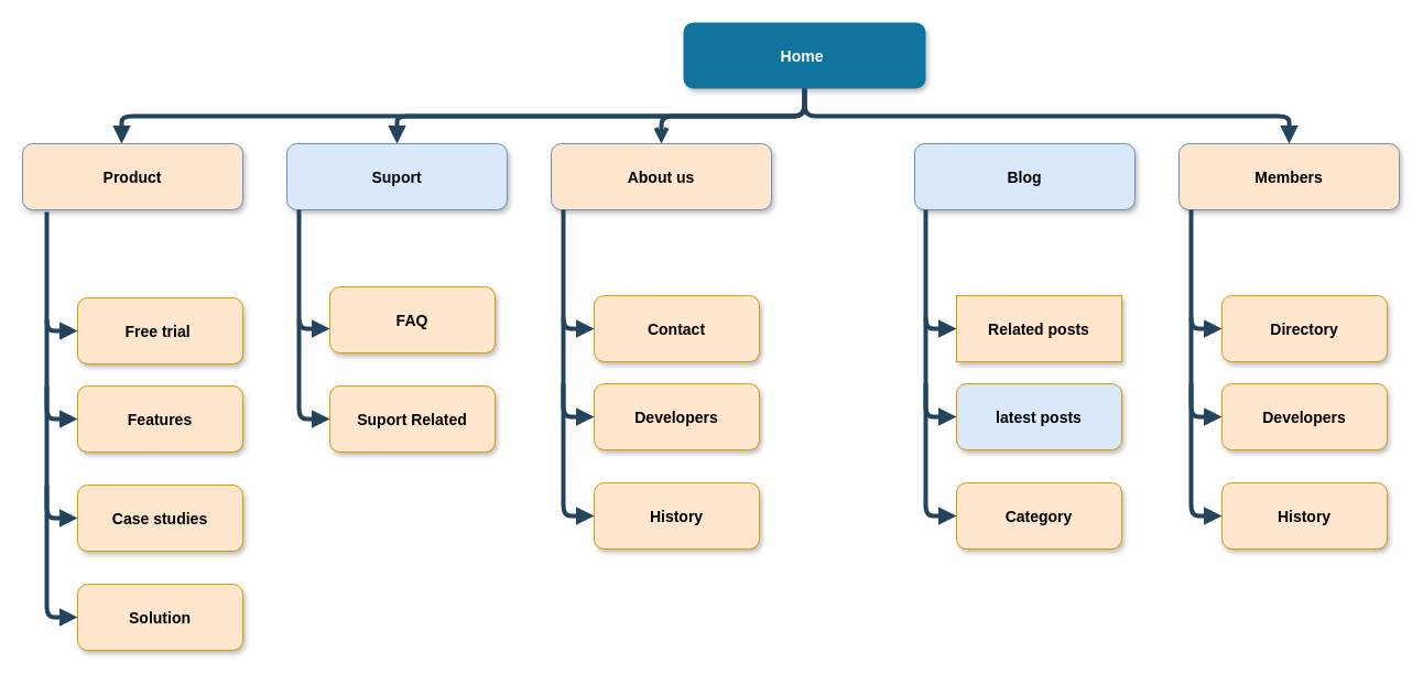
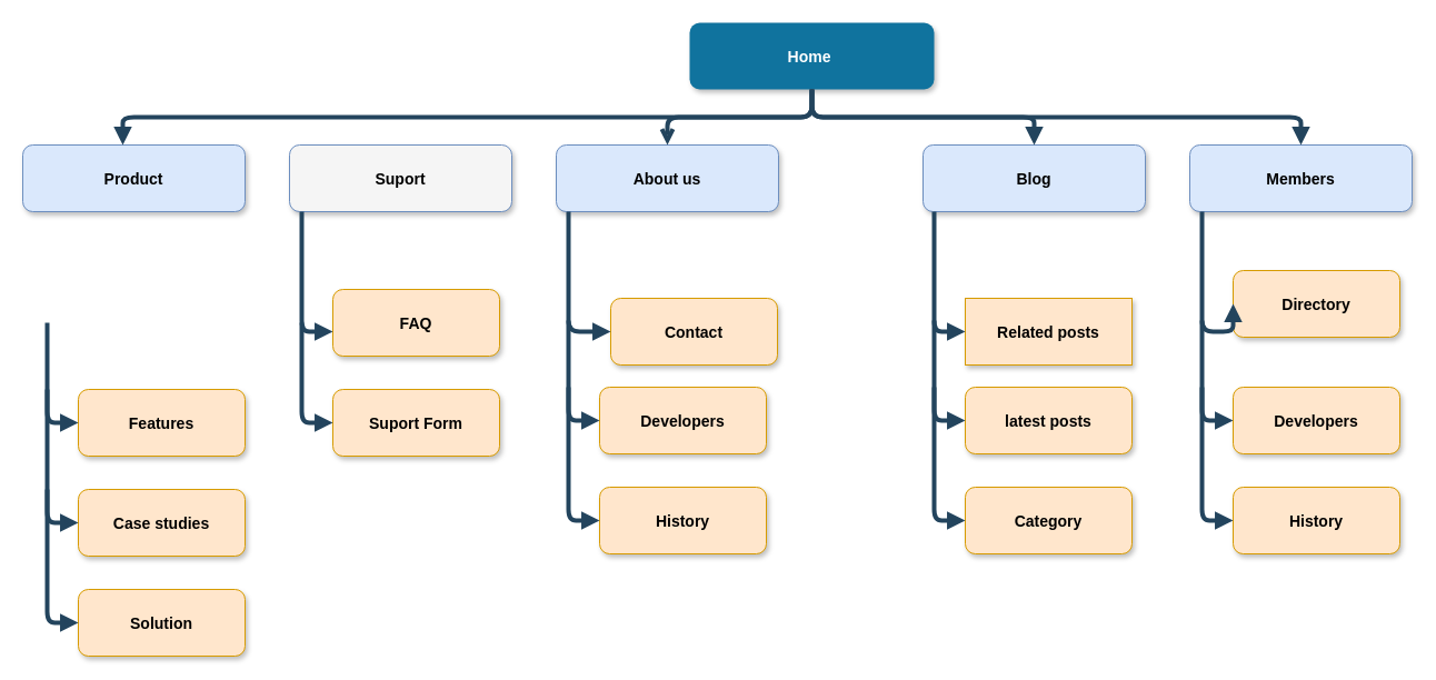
- <mxCell id="11" value="" style="edgeStyle=elbowEdgeStyle;elbow=vertical;strokeWidth=4;endArrow=block;endFill=1;fontStyle=1;strokeColor=#23445D;" parent="1" source="2" target="3" edge="1"><mxGeometry x="50" y="60" width="100" height="100" as="geometry"><mxPoint x="-20" y="-60" as="sourcePoint" /><mxPoint x="80" y="-160" as="targetPoint" /></mxGeometry></mxCell>
+ <mxCell id="12" value="" style="edgeStyle=elbowEdgeStyle;elbow=vertical;strokeWidth=4;endArrow=block;endFill=1;fontStyle=1;strokeColor=#23445D;" parent="1" source="2" target="5" edge="1"><mxGeometry x="50" y="60" width="100" height="100" as="geometry"><mxPoint x="-20" y="-60" as="sourcePoint" /><mxPoint x="80" y="-160" as="targetPoint" /></mxGeometry></mxCell>
- <mxCell id="14" value="Product" style="rounded=1;fillColor=#ffe6cc;strokeColor=#6c8ebf;shadow=1;fontStyle=1;fontSize=14;" parent="1" vertex="1"><mxGeometry x="20" y="130" width="200" height="60" as="geometry" /></mxCell>
+ <mxCell id="14" value="Product" style="rounded=1;fillColor=#dae8fc;strokeColor=#6c8ebf;shadow=1;fontStyle=1;fontSize=14;" parent="1" vertex="1"><mxGeometry x="20" y="130" width="200" height="60" as="geometry" /></mxCell>
- <mxCell id="3" value="Suport" style="rounded=1;fillColor=#dae8fc;strokeColor=#6c8ebf;shadow=1;fontStyle=1;fontSize=14;" parent="1" vertex="1"><mxGeometry x="260" y="130" width="200" height="60" as="geometry" /></mxCell>
+ <mxCell id="3" value="Suport" style="rounded=1;fillColor=#f5f5f5;strokeColor=#6c8ebf;shadow=1;fontStyle=1;fontSize=14;" parent="1" vertex="1"><mxGeometry x="260" y="130" width="200" height="60" as="geometry" /></mxCell>
- <mxCell id="4" value="About us" style="rounded=1;fillColor=#ffe6cc;strokeColor=#6c8ebf;shadow=1;fontStyle=1;fontSize=14;" parent="1" vertex="1"><mxGeometry x="500" y="130" width="200" height="60" as="geometry" /></mxCell>
+ <mxCell id="4" value="About us" style="rounded=1;fillColor=#dae8fc;strokeColor=#6c8ebf;shadow=1;fontStyle=1;fontSize=14;" parent="1" vertex="1"><mxGeometry x="500" y="130" width="200" height="60" as="geometry" /></mxCell>
- <mxCell id="16" value="Members" style="rounded=1;fillColor=#ffe6cc;strokeColor=#6c8ebf;shadow=1;fontStyle=1;fontSize=14;" parent="1" vertex="1"><mxGeometry x="1070" y="130" width="200" height="60" as="geometry" /></mxCell>
+ <mxCell id="16" value="Members" style="rounded=1;fillColor=#dae8fc;strokeColor=#6c8ebf;shadow=1;fontStyle=1;fontSize=14;" parent="1" vertex="1"><mxGeometry x="1070" y="130" width="200" height="60" as="geometry" /></mxCell>
- <mxCell id="13" value="" style="edgeStyle=elbowEdgeStyle;elbow=vertical;strokeWidth=4;endArrow=block;endFill=1;fontStyle=1;strokeColor=#23445D;exitX=0.11;exitY=1.033;exitDx=0;exitDy=0;exitPerimeter=0;entryX=0;entryY=0.5;entryDx=0;entryDy=0;" parent="1" source="14" target="6" edge="1"><mxGeometry x="50" y="60" width="100" height="100" as="geometry"><mxPoint x="440" y="270" as="sourcePoint" /><mxPoint x="80" y="-160" as="targetPoint" /><Array as="points"><mxPoint x="20" y="300" /></Array></mxGeometry></mxCell>
- <mxCell id="25" value="Contact" style="rounded=1;fillColor=#ffe6cc;strokeColor=#d79b00;shadow=1;fontStyle=1;fontSize=14;" parent="1" vertex="1"><mxGeometry x="539" y="268" width="150" height="60" as="geometry" /></mxCell>
+ <mxCell id="25" value="Contact" style="rounded=1;fillColor=#ffe6cc;strokeColor=#d79b00;shadow=1;fontStyle=1;fontSize=14;" parent="1" vertex="1"><mxGeometry x="549" y="268" width="150" height="60" as="geometry" /></mxCell>
- <mxCell id="37" value="Directory" style="rounded=1;fillColor=#ffe6cc;strokeColor=#d79b00;shadow=1;fontStyle=1;fontSize=14;" parent="1" vertex="1"><mxGeometry x="1109" y="268" width="150" height="60" as="geometry" /></mxCell>
+ <mxCell id="37" value="Directory" style="rounded=1;fillColor=#ffe6cc;strokeColor=#d79b00;shadow=1;fontStyle=1;fontSize=14;" parent="1" vertex="1"><mxGeometry x="1109" y="243" width="150" height="60" as="geometry" /></mxCell>
- <mxCell id="6" value="Free trial " style="rounded=1;fillColor=#ffe6cc;strokeColor=#d79b00;shadow=1;fontStyle=1;fontSize=14;" parent="1" vertex="1"><mxGeometry x="70" y="270" width="150" height="60" as="geometry" /></mxCell>
- <mxCell id="32" value="latest posts" style="rounded=1;fillColor=#dae8fc;strokeColor=#d79b00;shadow=1;fontStyle=1;fontSize=14;" parent="1" vertex="1"><mxGeometry x="868" y="348" width="150" height="60" as="geometry" /></mxCell>
+ <mxCell id="32" value="latest posts" style="rounded=1;fillColor=#ffe6cc;strokeColor=#d79b00;shadow=1;fontStyle=1;fontSize=14;" parent="1" vertex="1"><mxGeometry x="868" y="348" width="150" height="60" as="geometry" /></mxCell>
- <mxCell id="22" value="Suport Related" style="rounded=1;fillColor=#ffe6cc;strokeColor=#d79b00;shadow=1;fontStyle=1;fontSize=14;" parent="1" vertex="1"><mxGeometry x="299" y="350" width="150" height="60" as="geometry" /></mxCell>
+ <mxCell id="22" value="Suport Form" style="rounded=1;fillColor=#ffe6cc;strokeColor=#d79b00;shadow=1;fontStyle=1;fontSize=14;" parent="1" vertex="1"><mxGeometry x="299" y="350" width="150" height="60" as="geometry" /></mxCell>
